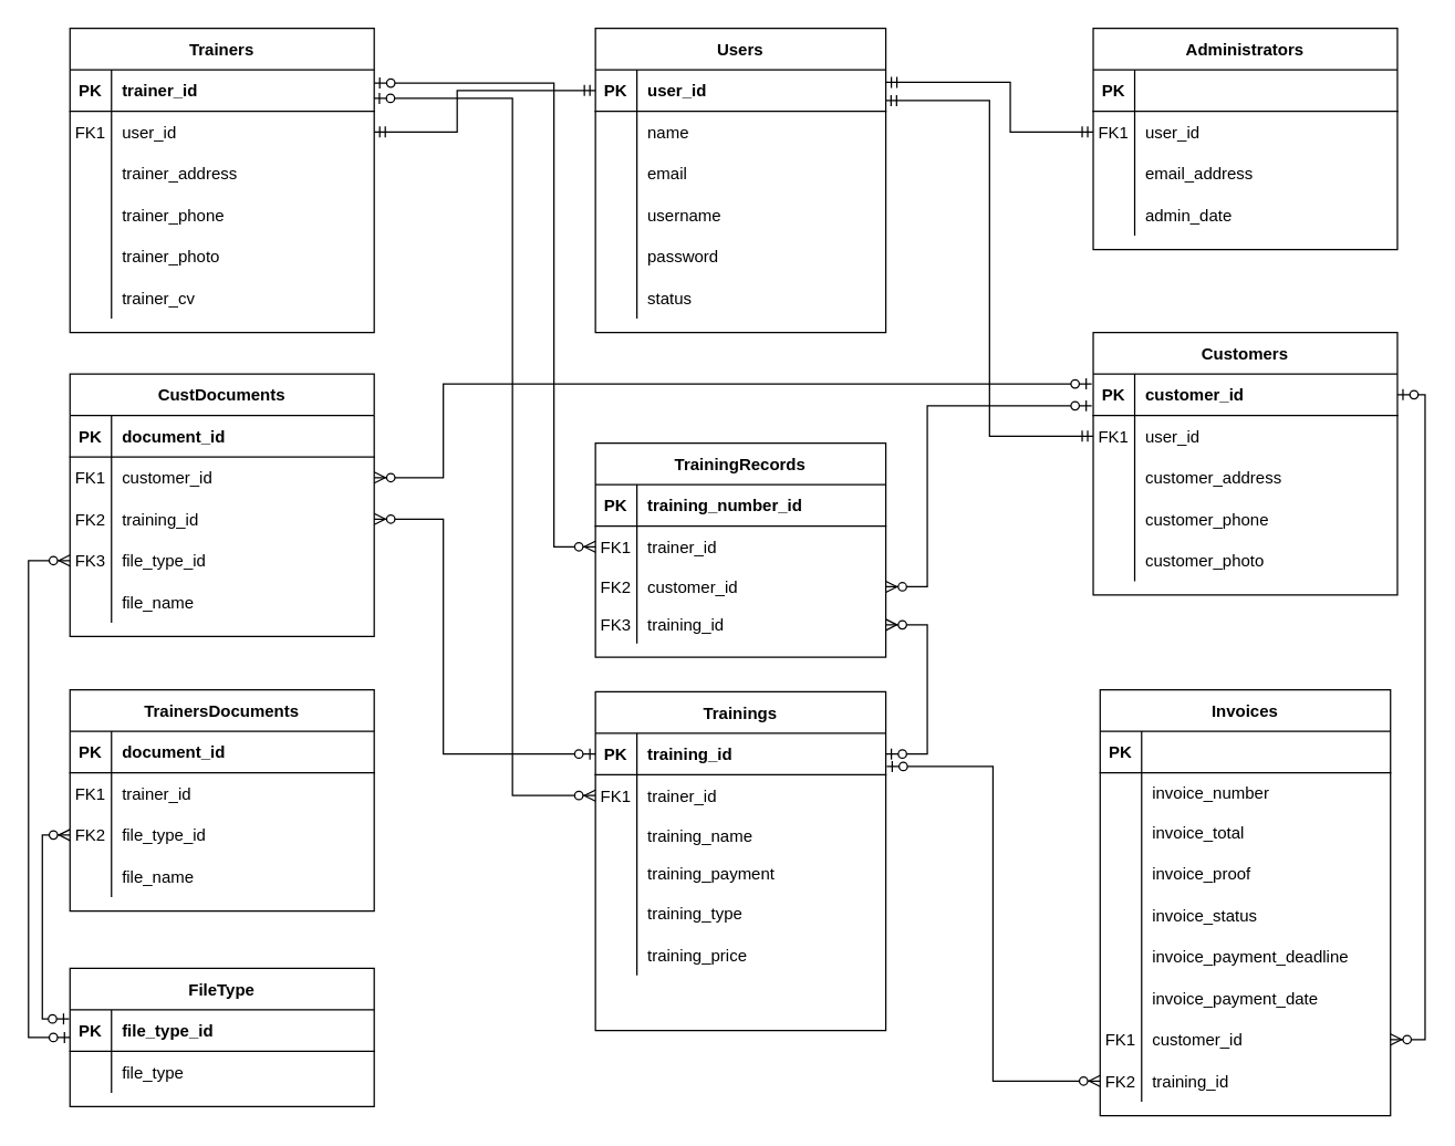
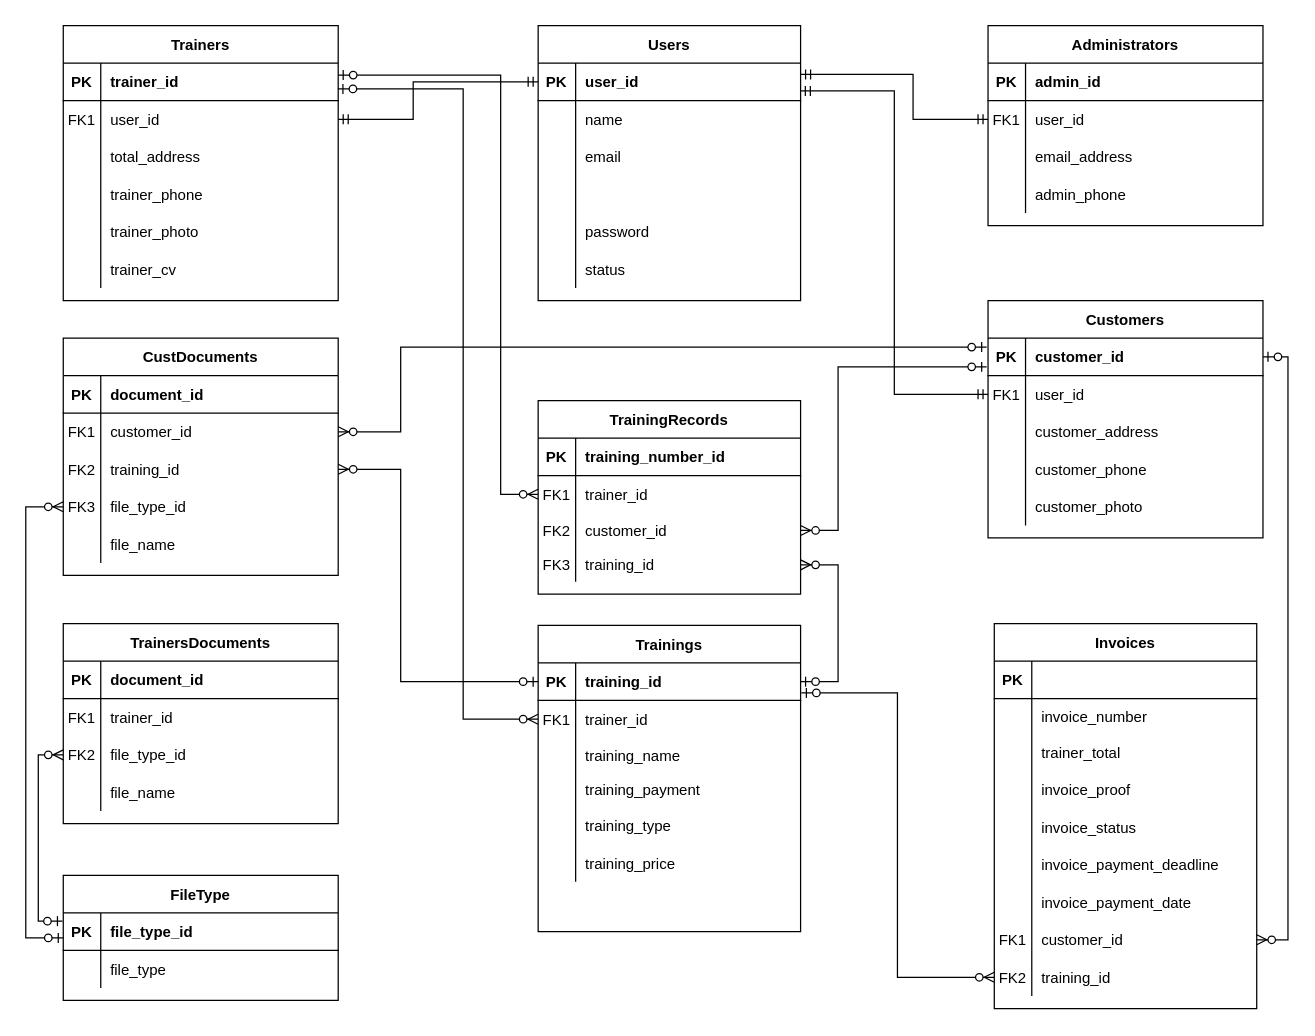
+ <mxCell id="43" value="admin_id" style="shape=partialRectangle;overflow=hidden;connectable=0;fillColor=none;top=0;left=0;bottom=0;right=0;align=left;spacingLeft=6;fontStyle=1;" vertex="1" parent="41"><mxGeometry x="30" width="190" height="30" as="geometry"><mxRectangle width="190" height="30" as="alternateBounds" /></mxGeometry></mxCell>
- <mxCell id="30" value="trainer_address" style="shape=partialRectangle;overflow=hidden;connectable=0;fillColor=none;top=0;left=0;bottom=0;right=0;align=left;spacingLeft=6;" vertex="1" parent="28"><mxGeometry x="30" width="190" height="30" as="geometry"><mxRectangle width="190" height="30" as="alternateBounds" /></mxGeometry></mxCell>
+ <mxCell id="30" value="total_address" style="shape=partialRectangle;overflow=hidden;connectable=0;fillColor=none;top=0;left=0;bottom=0;right=0;align=left;spacingLeft=6;" vertex="1" parent="28"><mxGeometry x="30" width="190" height="30" as="geometry"><mxRectangle width="190" height="30" as="alternateBounds" /></mxGeometry></mxCell>
- <mxCell id="14" value="username" style="shape=partialRectangle;overflow=hidden;connectable=0;fillColor=none;top=0;left=0;bottom=0;right=0;align=left;spacingLeft=6;" vertex="1" parent="12"><mxGeometry x="30" width="180" height="30" as="geometry"><mxRectangle width="180" height="30" as="alternateBounds" /></mxGeometry></mxCell>
- <mxCell id="52" value="admin_date" style="shape=partialRectangle;overflow=hidden;connectable=0;fillColor=none;top=0;left=0;bottom=0;right=0;align=left;spacingLeft=6;" vertex="1" parent="50"><mxGeometry x="30" width="190" height="30" as="geometry"><mxRectangle width="190" height="30" as="alternateBounds" /></mxGeometry></mxCell>
+ <mxCell id="52" value="admin_phone" style="shape=partialRectangle;overflow=hidden;connectable=0;fillColor=none;top=0;left=0;bottom=0;right=0;align=left;spacingLeft=6;" vertex="1" parent="50"><mxGeometry x="30" width="190" height="30" as="geometry"><mxRectangle width="190" height="30" as="alternateBounds" /></mxGeometry></mxCell>
- <mxCell id="130" value="invoice_total" style="shape=partialRectangle;overflow=hidden;connectable=0;fillColor=none;top=0;left=0;bottom=0;right=0;align=left;spacingLeft=6;" vertex="1" parent="128"><mxGeometry x="30" width="180" height="30" as="geometry"><mxRectangle width="180" height="30" as="alternateBounds" /></mxGeometry></mxCell>
+ <mxCell id="130" value="trainer_total" style="shape=partialRectangle;overflow=hidden;connectable=0;fillColor=none;top=0;left=0;bottom=0;right=0;align=left;spacingLeft=6;" vertex="1" parent="128"><mxGeometry x="30" width="180" height="30" as="geometry"><mxRectangle width="180" height="30" as="alternateBounds" /></mxGeometry></mxCell>
